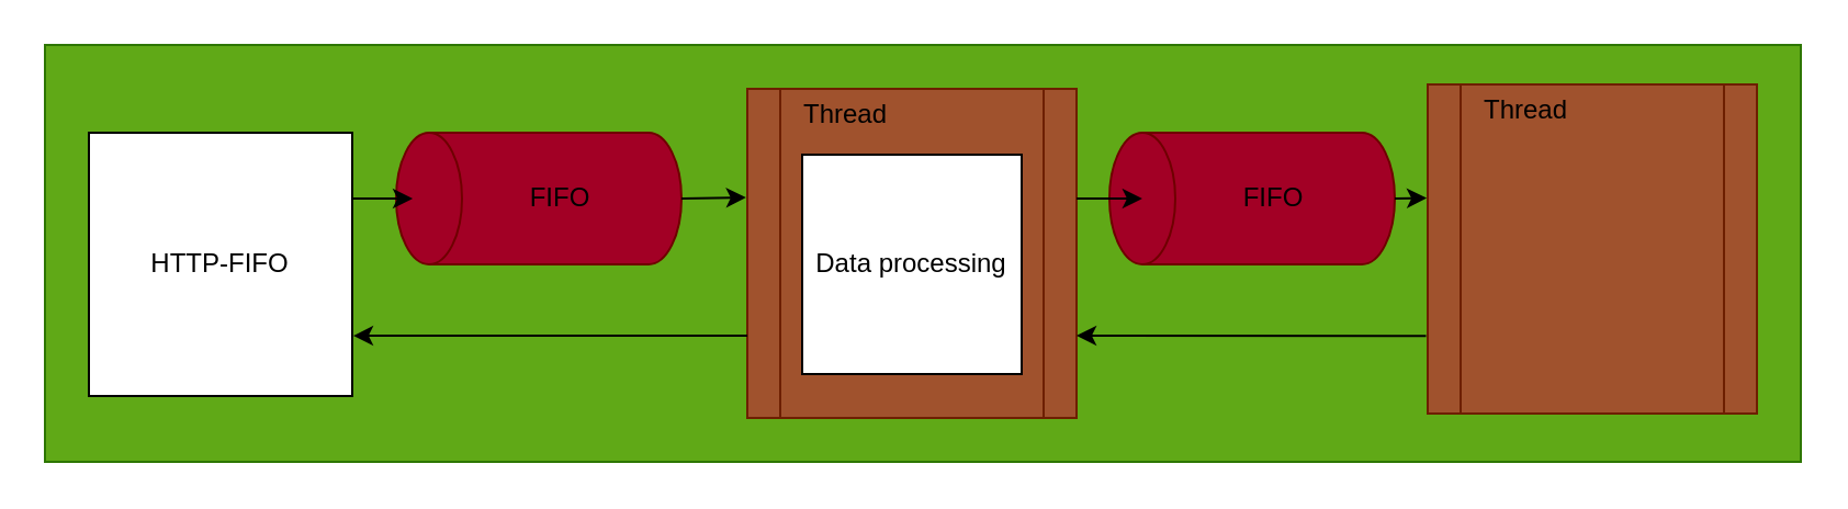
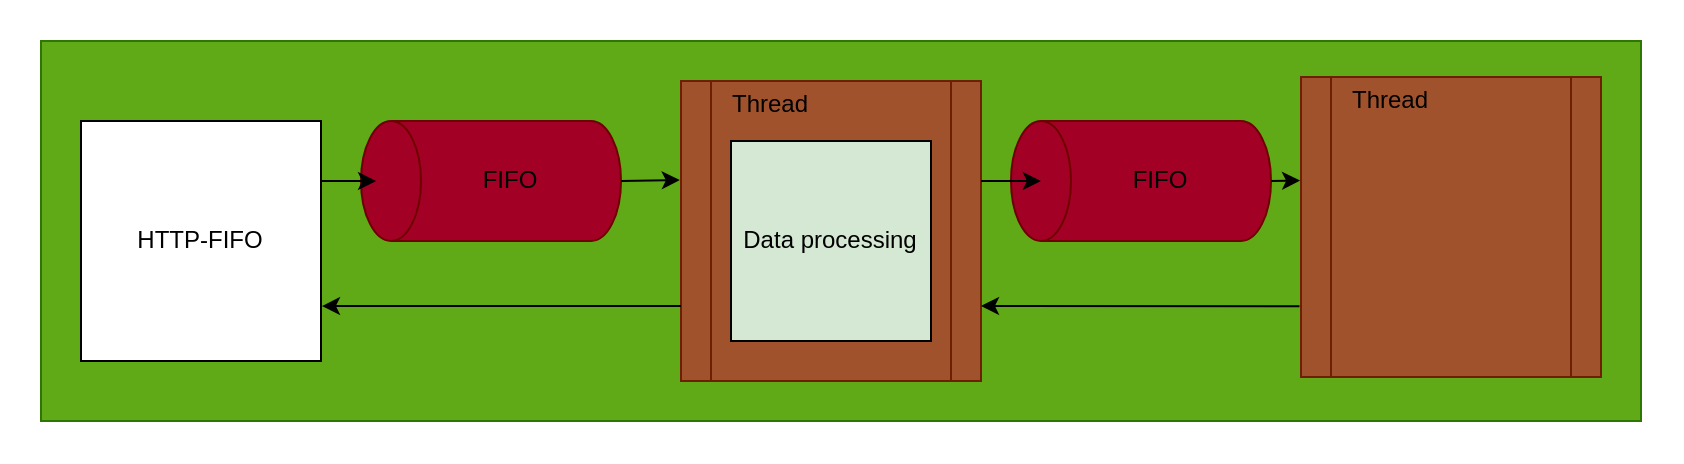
- <mxCell id="10" value="Data processing" style="whiteSpace=wrap;html=1;aspect=fixed;" vertex="1" parent="1"><mxGeometry x="365" y="70" width="100" height="100" as="geometry" /></mxCell>
+ <mxCell id="10" value="Data processing" style="whiteSpace=wrap;html=1;aspect=fixed;fillColor=#d5e8d4;" vertex="1" parent="1"><mxGeometry x="365" y="70" width="100" height="100" as="geometry" /></mxCell>
